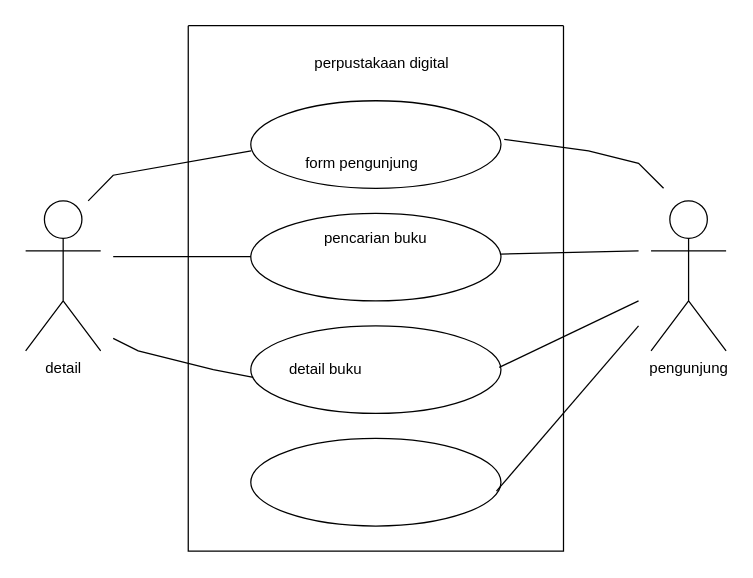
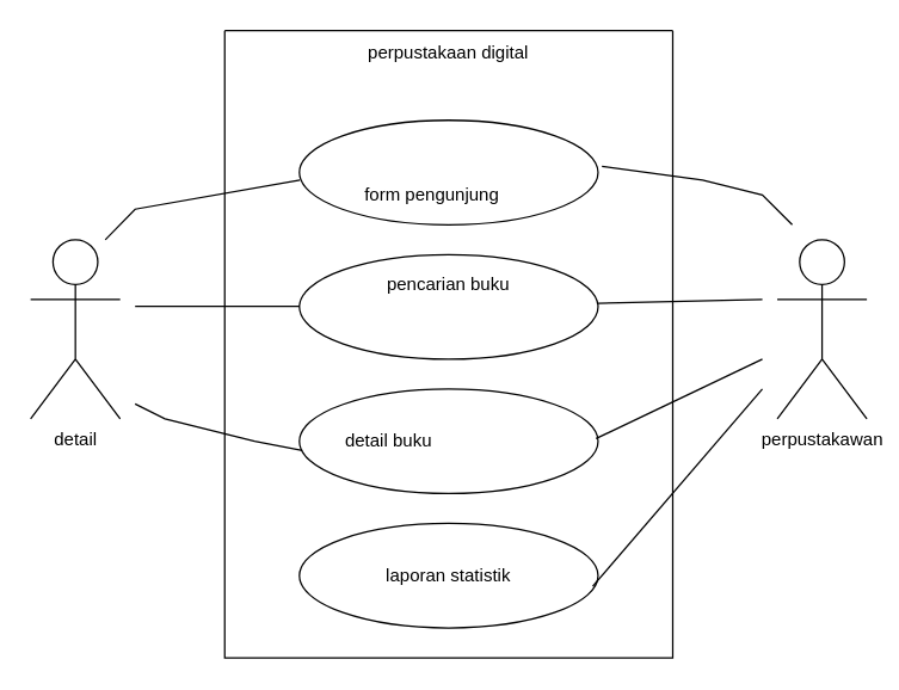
- <mxCell id="3" value="perpustakaan digital" style="text;strokeColor=none;align=center;fillColor=none;html=1;verticalAlign=middle;whiteSpace=wrap;rounded=0;fontSize=12;fontFamily=Helvetica;fontColor=default;" vertex="1" parent="2"><mxGeometry x="97" y="15" width="116" height="30" as="geometry" /></mxCell>
+ <mxCell id="3" value="perpustakaan digital" style="text;strokeColor=none;align=center;fillColor=none;html=1;verticalAlign=middle;whiteSpace=wrap;rounded=0;fontSize=12;fontFamily=Helvetica;fontColor=default;" vertex="1" parent="2"><mxGeometry x="92" width="116" height="30" as="geometry" /></mxCell>
- <mxCell id="14" value="pengunjung&lt;br&gt;" style="shape=umlActor;verticalLabelPosition=bottom;verticalAlign=top;html=1;outlineConnect=0;" vertex="1" parent="1"><mxGeometry x="520" y="160" width="60" height="120" as="geometry" /></mxCell>
+ <mxCell id="14" value="perpustakawan&lt;br&gt;" style="shape=umlActor;verticalLabelPosition=bottom;verticalAlign=top;html=1;outlineConnect=0;" vertex="1" parent="1"><mxGeometry x="520" y="160" width="60" height="120" as="geometry" /></mxCell>
+ <mxCell id="11" value="laporan statistik" style="text;strokeColor=none;align=center;fillColor=none;html=1;verticalAlign=middle;whiteSpace=wrap;rounded=0;fontSize=12;fontFamily=Helvetica;fontColor=default;" vertex="1" parent="2"><mxGeometry x="107" y="350" width="86" height="30" as="geometry" /></mxCell>
